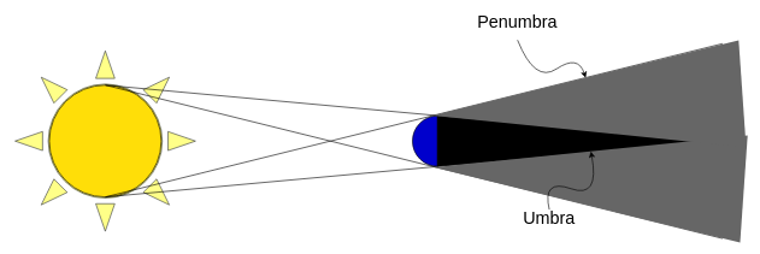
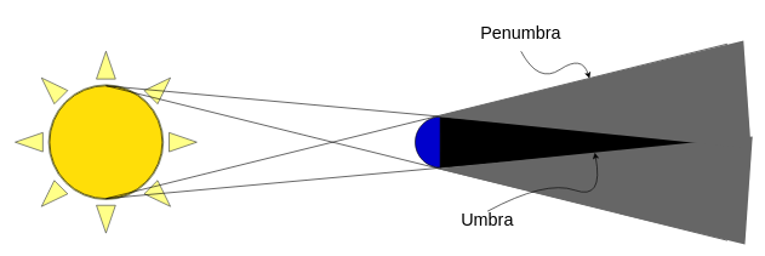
- <mxCell id="13" value="Penumbra" style="text;html=1;strokeColor=none;fillColor=none;align=center;verticalAlign=middle;whiteSpace=wrap;rounded=0;shadow=0;labelBackgroundColor=none;fontSize=24;" parent="1" vertex="1"><mxGeometry x="645" y="5" width="142" height="50" as="geometry" /></mxCell>
+ <mxCell id="13" value="Penumbra" style="text;html=1;strokeColor=none;fillColor=none;align=center;verticalAlign=middle;whiteSpace=wrap;rounded=0;shadow=0;labelBackgroundColor=none;fontSize=24;" parent="1" vertex="1"><mxGeometry x="645" y="20" width="142" height="50" as="geometry" /></mxCell>
- <mxCell id="14" value="Umbra" style="text;html=1;strokeColor=none;fillColor=none;align=center;verticalAlign=middle;whiteSpace=wrap;rounded=0;shadow=0;labelBackgroundColor=none;fontSize=24;" parent="1" vertex="1"><mxGeometry x="720" y="290" width="80" height="25" as="geometry" /></mxCell>
+ <mxCell id="14" value="Umbra" style="text;html=1;strokeColor=none;fillColor=none;align=center;verticalAlign=middle;whiteSpace=wrap;rounded=0;shadow=0;labelBackgroundColor=none;fontSize=24;" parent="1" vertex="1"><mxGeometry x="630" y="290" width="80" height="25" as="geometry" /></mxCell>
